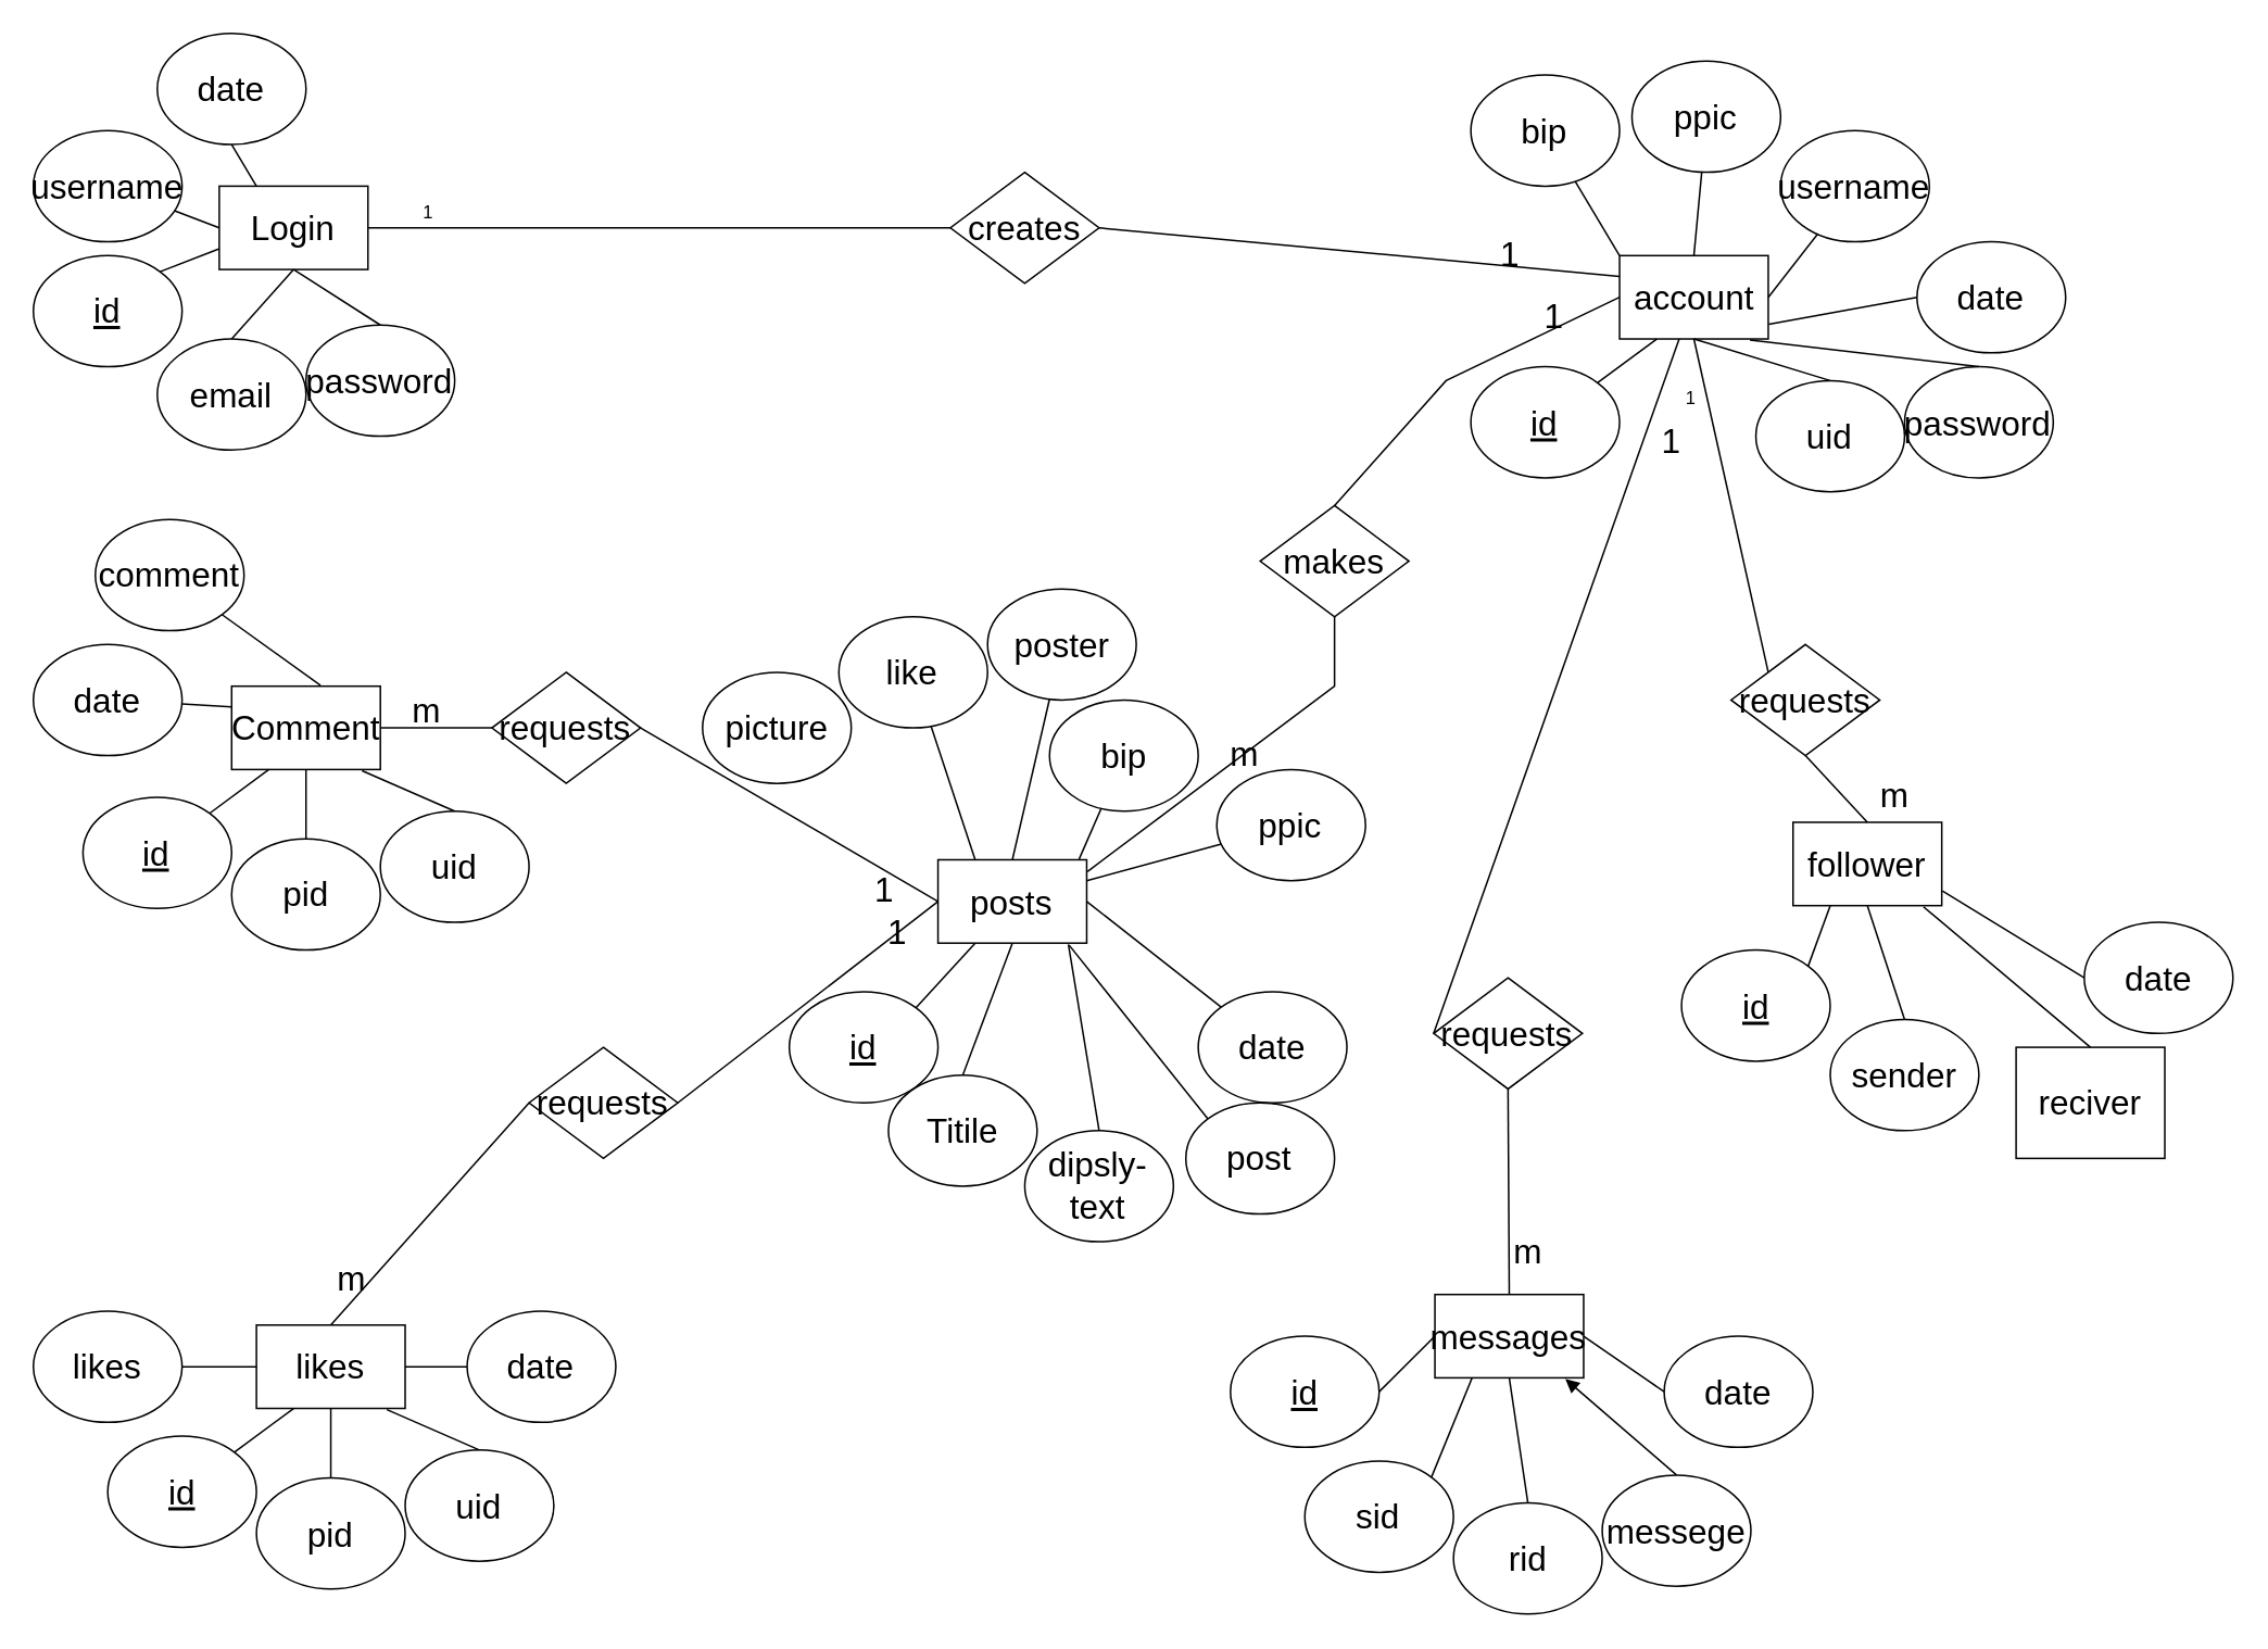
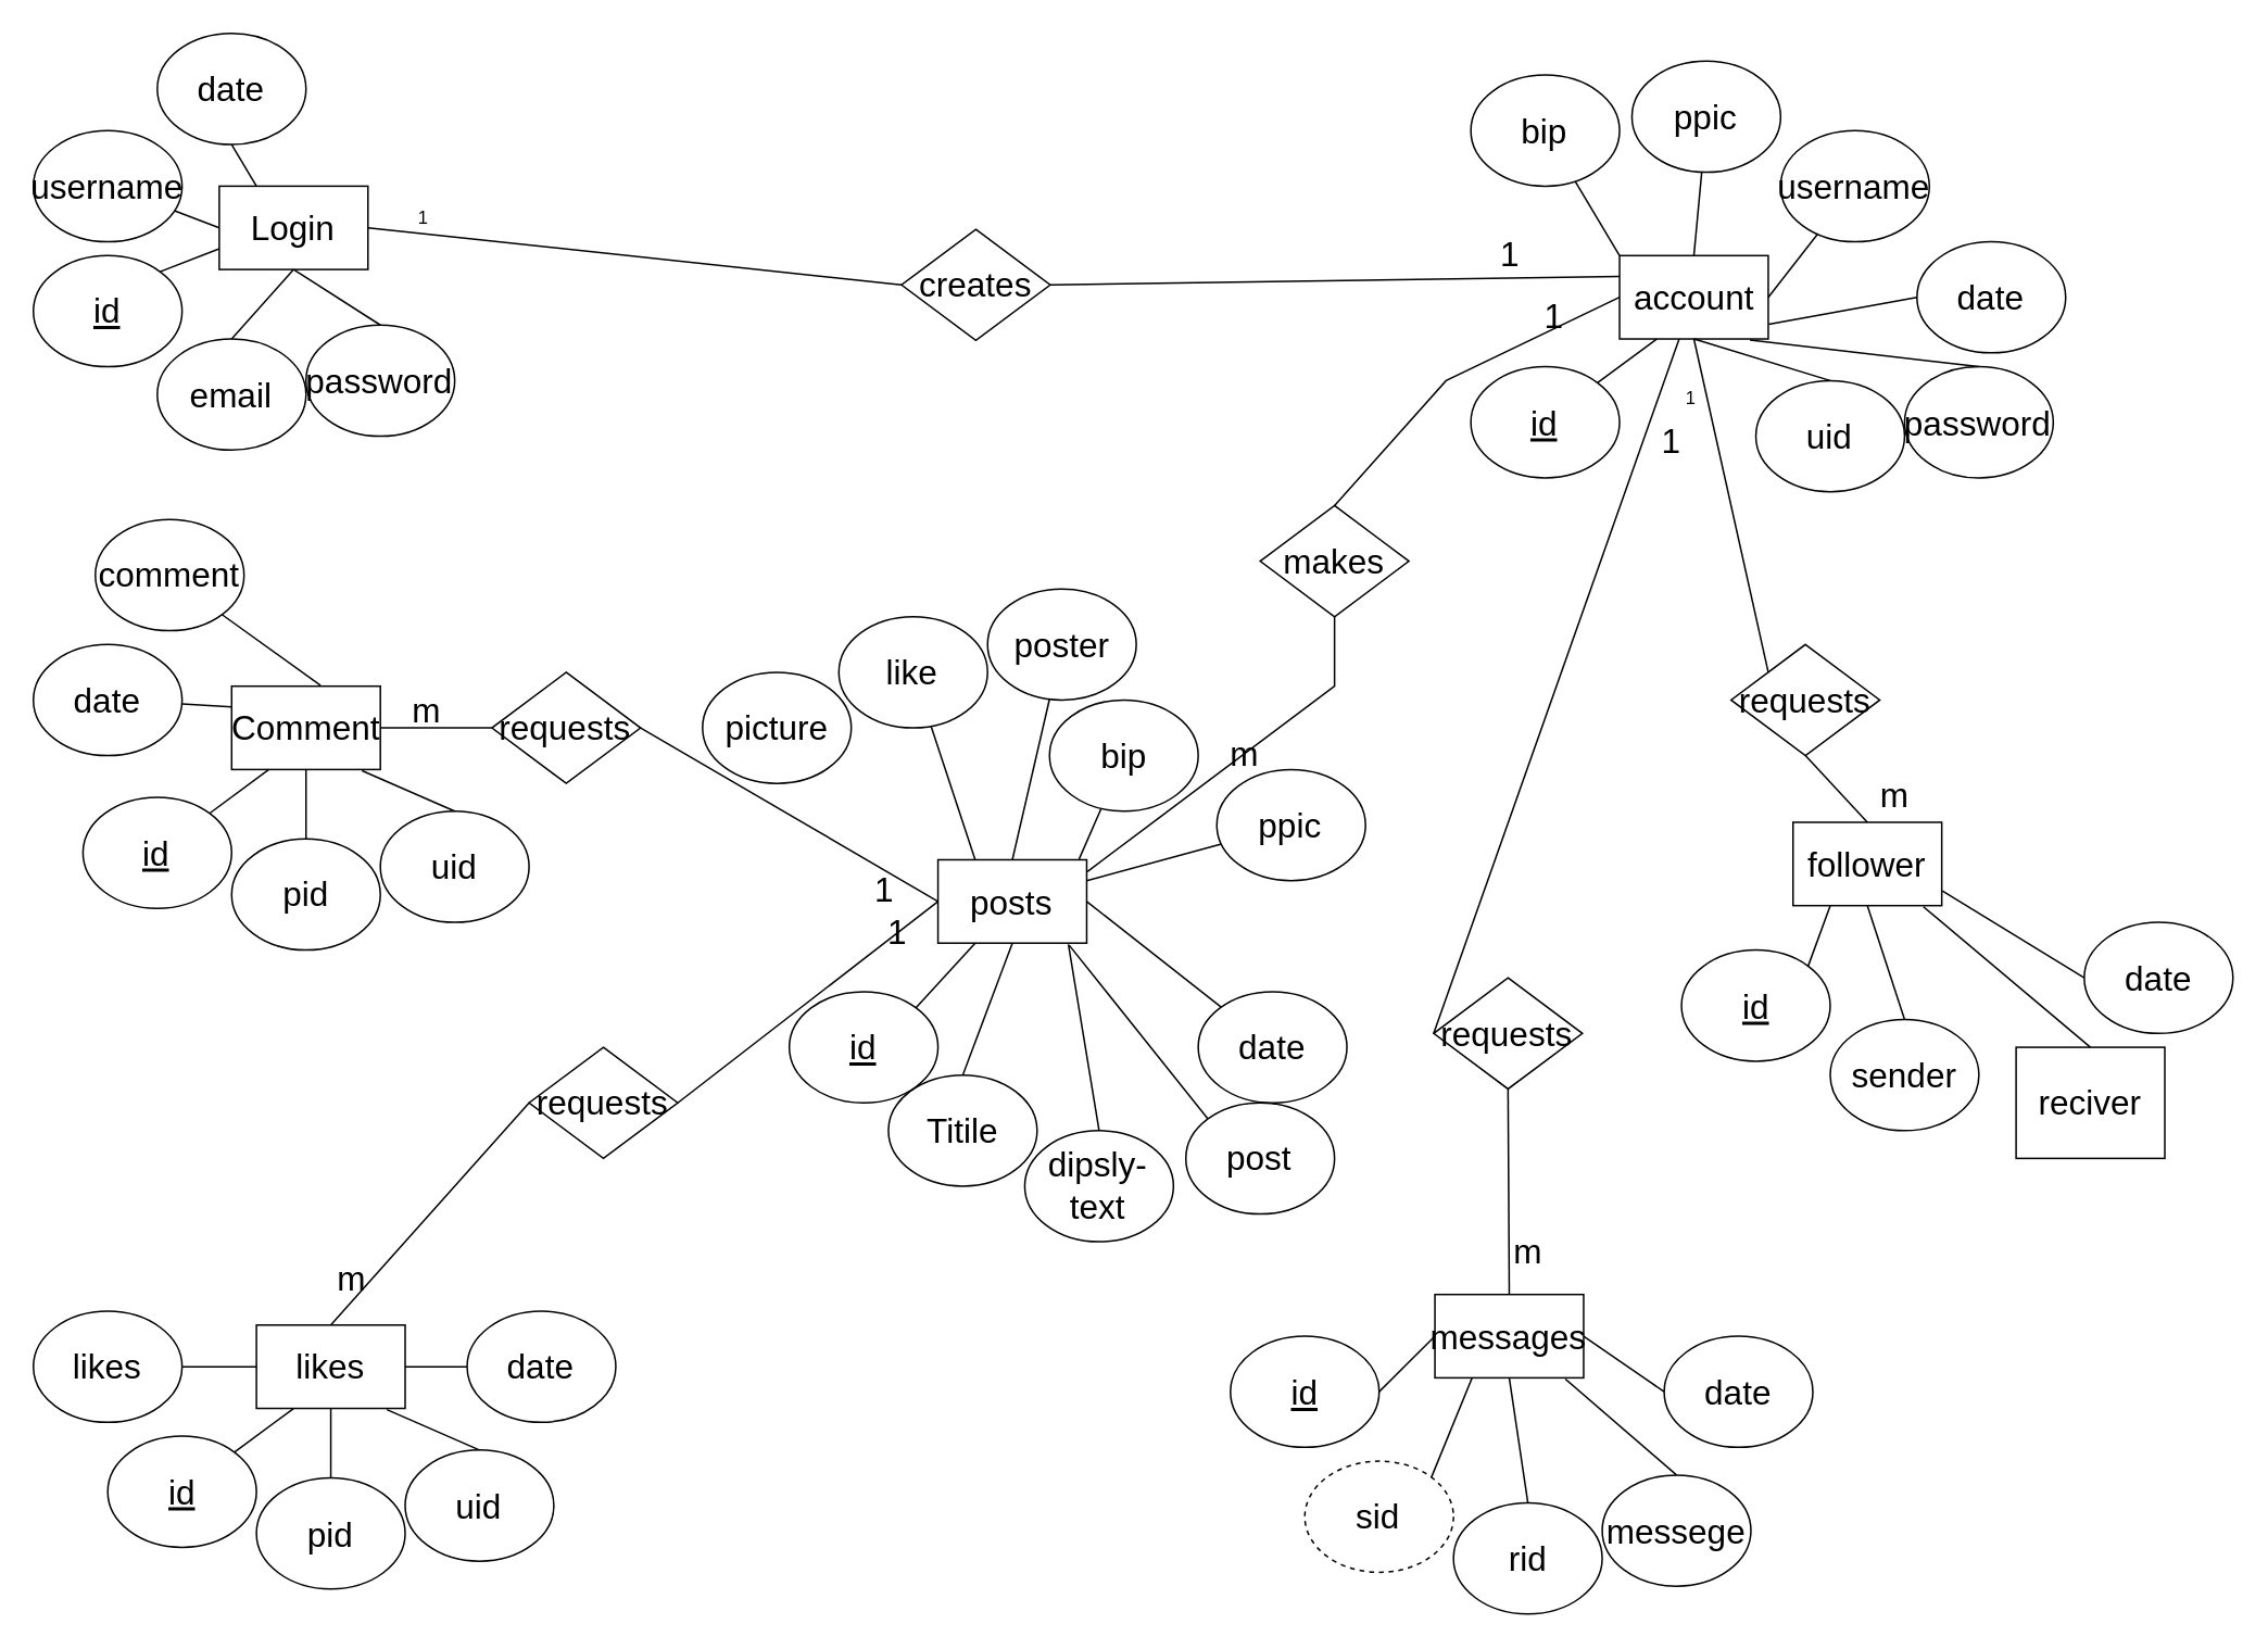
- <mxCell id="102" value="creates" style="rhombus;whiteSpace=wrap;html=1;fontSize=21;" parent="2" vertex="1"><mxGeometry x="562.817" y="85.237" width="91.268" height="68.19" as="geometry" /></mxCell>
+ <mxCell id="102" value="creates" style="rhombus;whiteSpace=wrap;html=1;fontSize=21;" parent="2" vertex="1"><mxGeometry x="532.817" y="120.237" width="91.268" height="68.19" as="geometry" /></mxCell>
- <mxCell id="64" value="" style="endArrow=block;html=1;rounded=0;entryX=0.877;entryY=1.014;entryDx=0;entryDy=0;entryPerimeter=0;exitX=0.5;exitY=0;exitDx=0;exitDy=0;fontSize=21;" parent="2" source="63" target="60" edge="1"><mxGeometry width="50" height="50" relative="1" as="geometry"><mxPoint x="1016.113" y="867.715" as="sourcePoint" /><mxPoint x="1054.141" y="825.097" as="targetPoint" /></mxGeometry></mxCell>
+ <mxCell id="64" value="" style="endArrow=none;html=1;rounded=0;entryX=0.877;entryY=1.014;entryDx=0;entryDy=0;entryPerimeter=0;exitX=0.5;exitY=0;exitDx=0;exitDy=0;fontSize=21;" parent="2" source="63" target="60" edge="1"><mxGeometry width="50" height="50" relative="1" as="geometry"><mxPoint x="1016.113" y="867.715" as="sourcePoint" /><mxPoint x="1054.141" y="825.097" as="targetPoint" /></mxGeometry></mxCell>
- <mxCell id="67" value="sid" style="ellipse;whiteSpace=wrap;html=1;fontSize=21;" parent="2" vertex="1"><mxGeometry x="780.338" y="876.239" width="91.268" height="68.19" as="geometry" /></mxCell>
+ <mxCell id="67" value="sid" style="ellipse;whiteSpace=wrap;html=1;fontSize=21;dashed=1;" parent="2" vertex="1"><mxGeometry x="780.338" y="876.239" width="91.268" height="68.19" as="geometry" /></mxCell>
